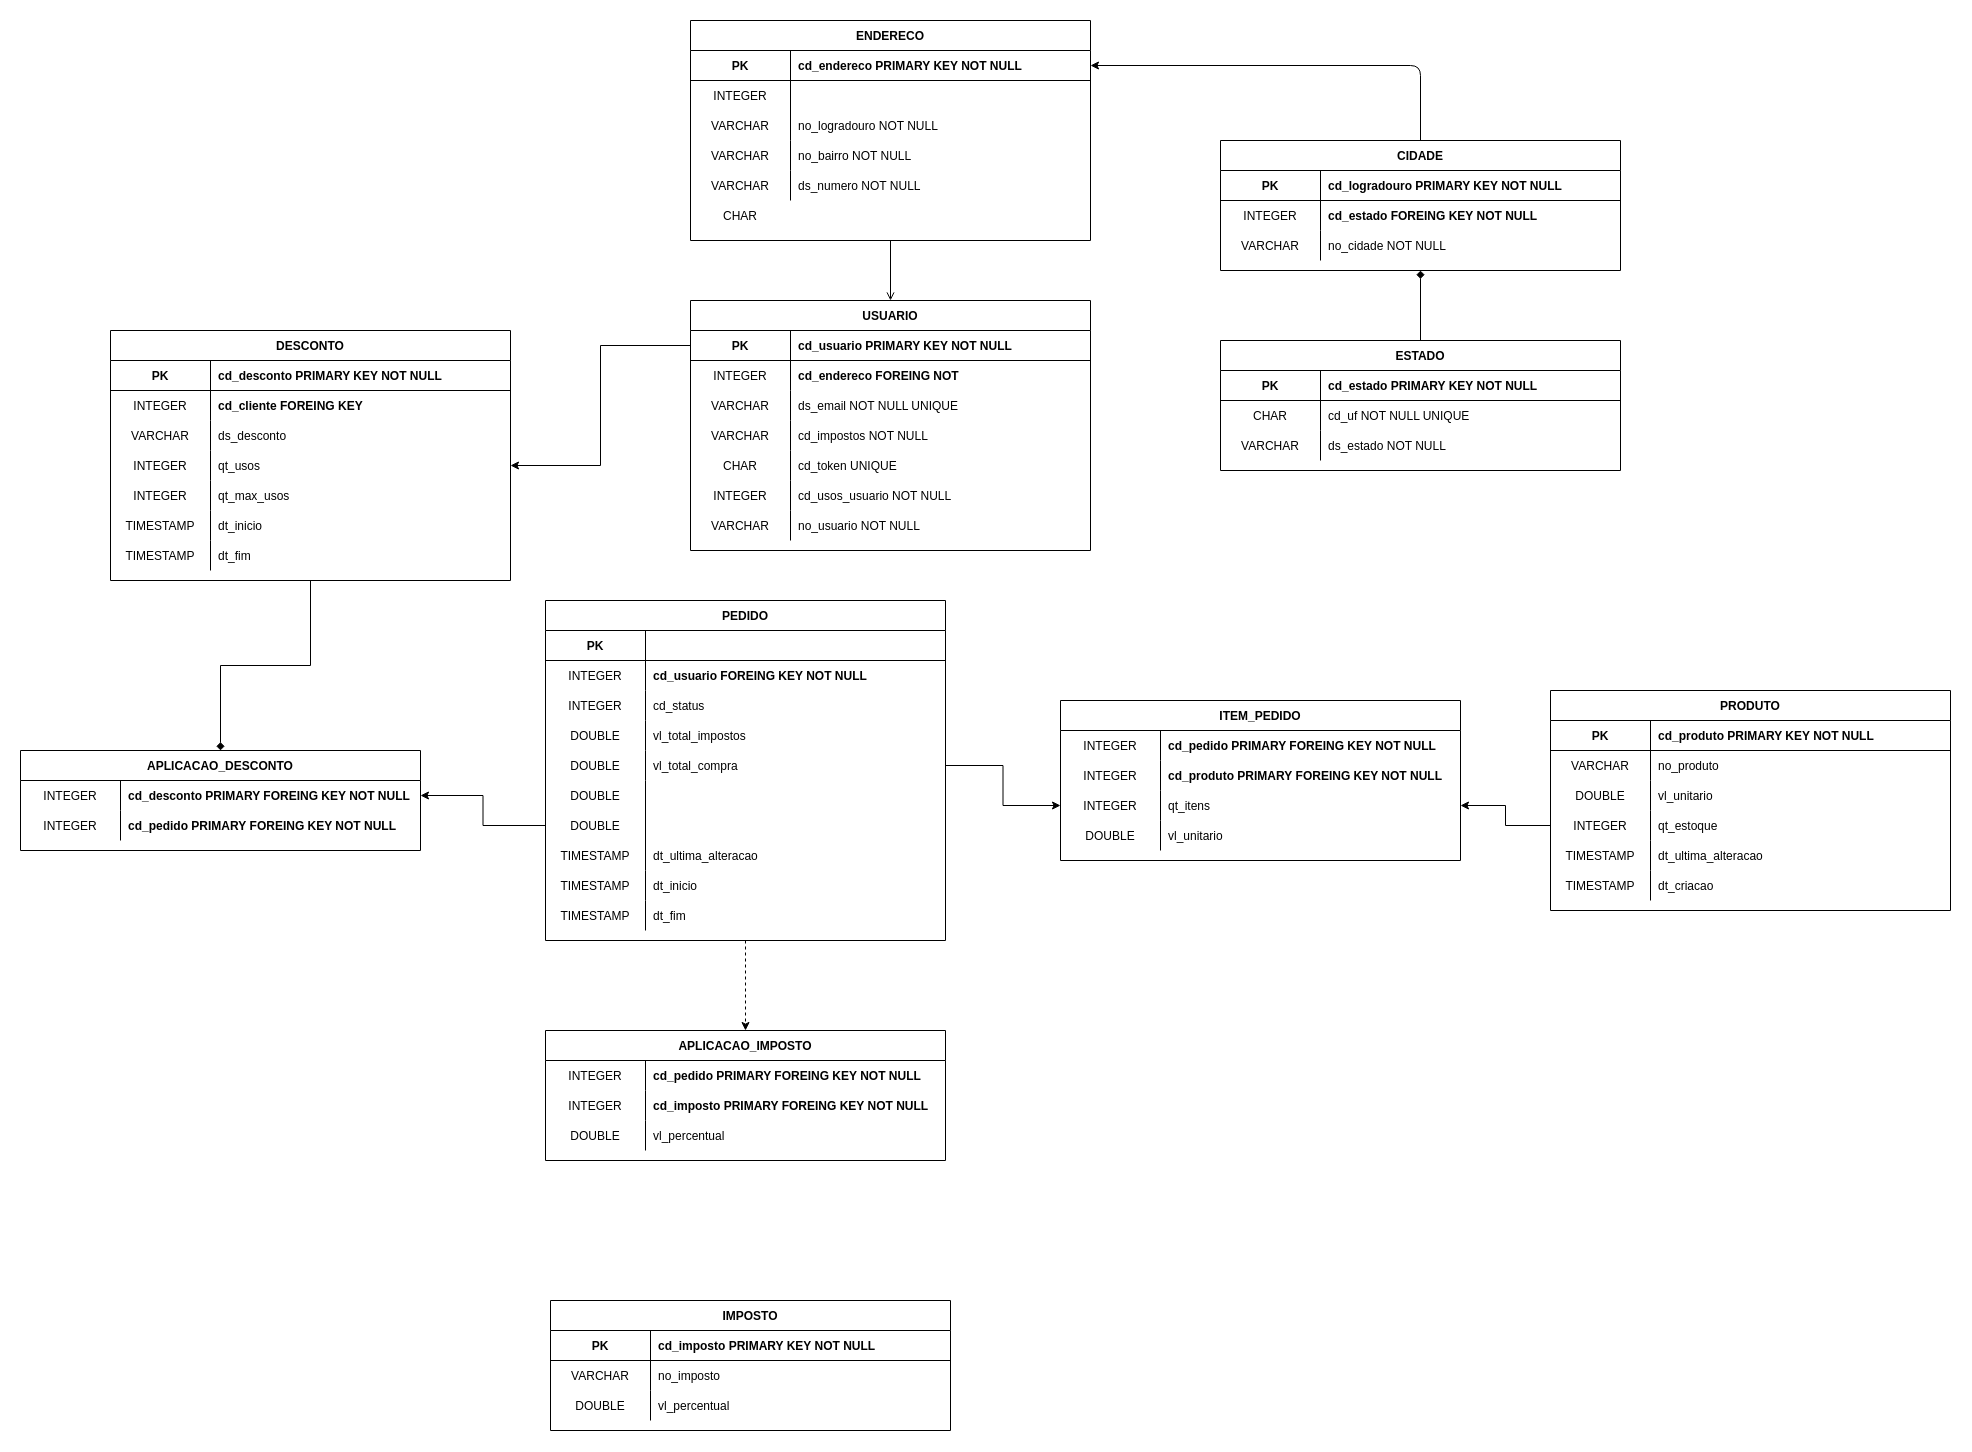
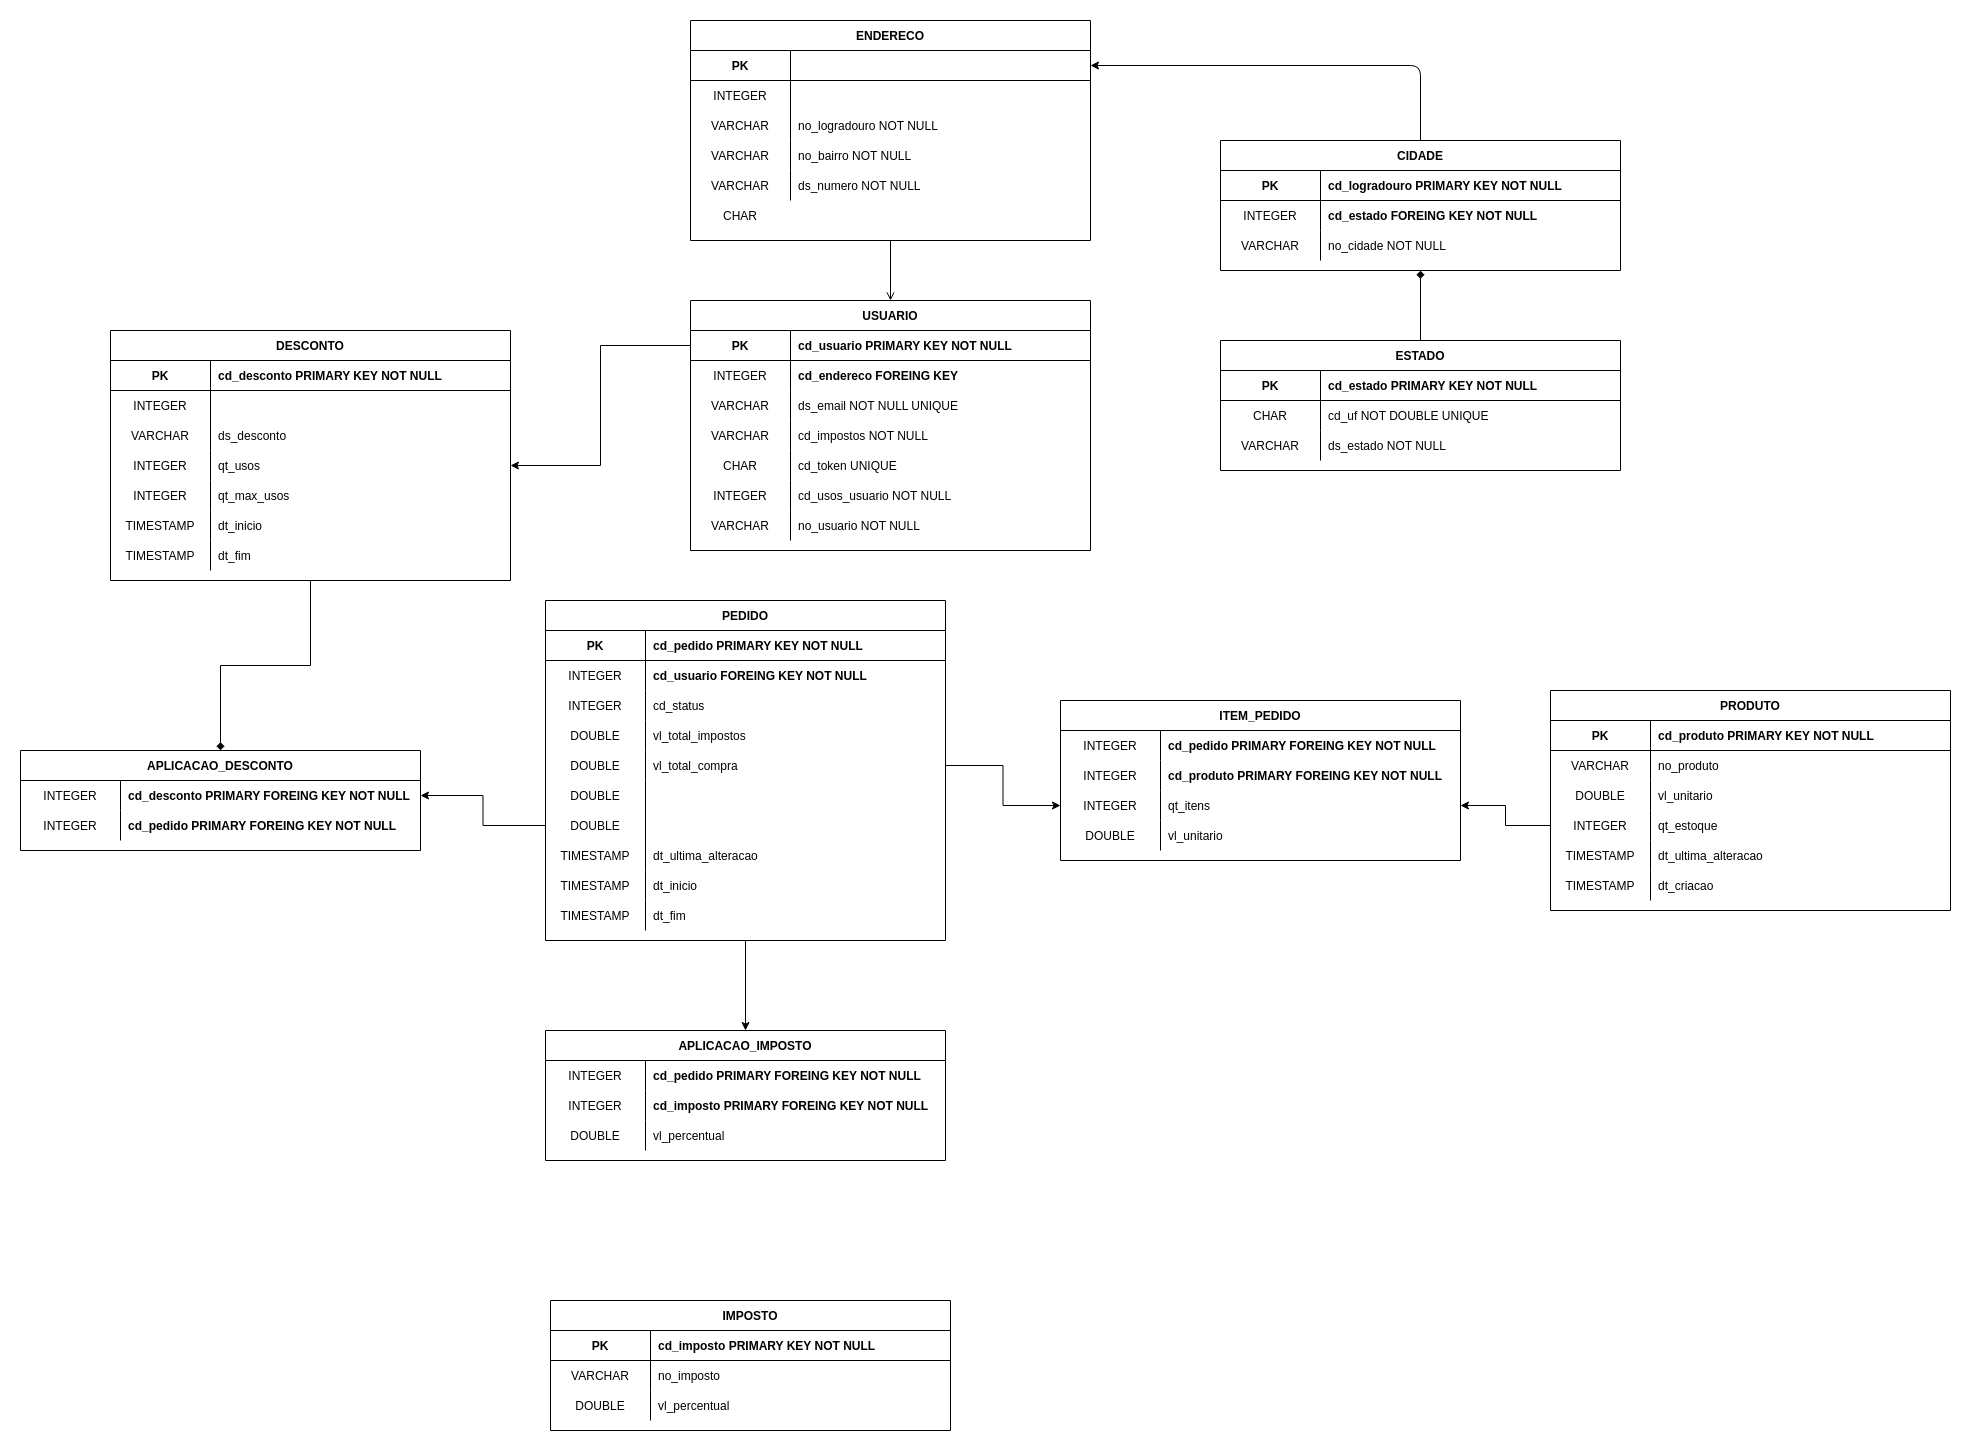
- <mxCell id="144" value="cd_endereco PRIMARY KEY NOT NULL" style="shape=partialRectangle;overflow=hidden;connectable=0;fillColor=none;top=0;left=0;bottom=0;right=0;align=left;spacingLeft=6;fontStyle=1;" parent="142" vertex="1"><mxGeometry x="100" width="300" height="30" as="geometry"><mxRectangle width="300" height="30" as="alternateBounds" /></mxGeometry></mxCell>
- <mxCell id="93" value="cd_endereco FOREING NOT" style="shape=partialRectangle;overflow=hidden;connectable=0;fillColor=none;top=0;left=0;bottom=0;right=0;align=left;spacingLeft=6;fontStyle=1" parent="91" vertex="1"><mxGeometry x="100" width="300" height="30" as="geometry"><mxRectangle width="300" height="30" as="alternateBounds" /></mxGeometry></mxCell>
+ <mxCell id="93" value="cd_endereco FOREING KEY" style="shape=partialRectangle;overflow=hidden;connectable=0;fillColor=none;top=0;left=0;bottom=0;right=0;align=left;spacingLeft=6;fontStyle=1" parent="91" vertex="1"><mxGeometry x="100" width="300" height="30" as="geometry"><mxRectangle width="300" height="30" as="alternateBounds" /></mxGeometry></mxCell>
- <mxCell id="39" value="cd_cliente FOREING KEY" style="shape=partialRectangle;overflow=hidden;connectable=0;fillColor=none;top=0;left=0;bottom=0;right=0;align=left;spacingLeft=6;fontStyle=1" parent="37" vertex="1"><mxGeometry x="100" width="300" height="30" as="geometry"><mxRectangle width="300" height="30" as="alternateBounds" /></mxGeometry></mxCell>
- <mxCell id="176" value="cd_uf NOT NULL UNIQUE" style="shape=partialRectangle;overflow=hidden;connectable=0;fillColor=none;top=0;left=0;bottom=0;right=0;align=left;spacingLeft=6;" parent="174" vertex="1"><mxGeometry x="100" width="300" height="30" as="geometry"><mxRectangle width="300" height="30" as="alternateBounds" /></mxGeometry></mxCell>
+ <mxCell id="176" value="cd_uf NOT DOUBLE UNIQUE" style="shape=partialRectangle;overflow=hidden;connectable=0;fillColor=none;top=0;left=0;bottom=0;right=0;align=left;spacingLeft=6;" parent="174" vertex="1"><mxGeometry x="100" width="300" height="30" as="geometry"><mxRectangle width="300" height="30" as="alternateBounds" /></mxGeometry></mxCell>
+ <mxCell id="6" value="cd_pedido PRIMARY KEY NOT NULL" style="shape=partialRectangle;overflow=hidden;connectable=0;fillColor=none;top=0;left=0;bottom=0;right=0;align=left;spacingLeft=6;fontStyle=1;" parent="4" vertex="1"><mxGeometry x="100" width="300" height="30" as="geometry"><mxRectangle width="300" height="30" as="alternateBounds" /></mxGeometry></mxCell>
- <mxCell id="2" style="edgeStyle=orthogonalEdgeStyle;rounded=0;orthogonalLoop=1;jettySize=auto;html=1;entryX=0.5;entryY=0;entryDx=0;entryDy=0;dashed=1;" parent="1" source="3" target="130" edge="1"><mxGeometry relative="1" as="geometry" /></mxCell>
+ <mxCell id="2" style="edgeStyle=orthogonalEdgeStyle;rounded=0;orthogonalLoop=1;jettySize=auto;html=1;entryX=0.5;entryY=0;entryDx=0;entryDy=0;" parent="1" source="3" target="130" edge="1"><mxGeometry relative="1" as="geometry" /></mxCell>
